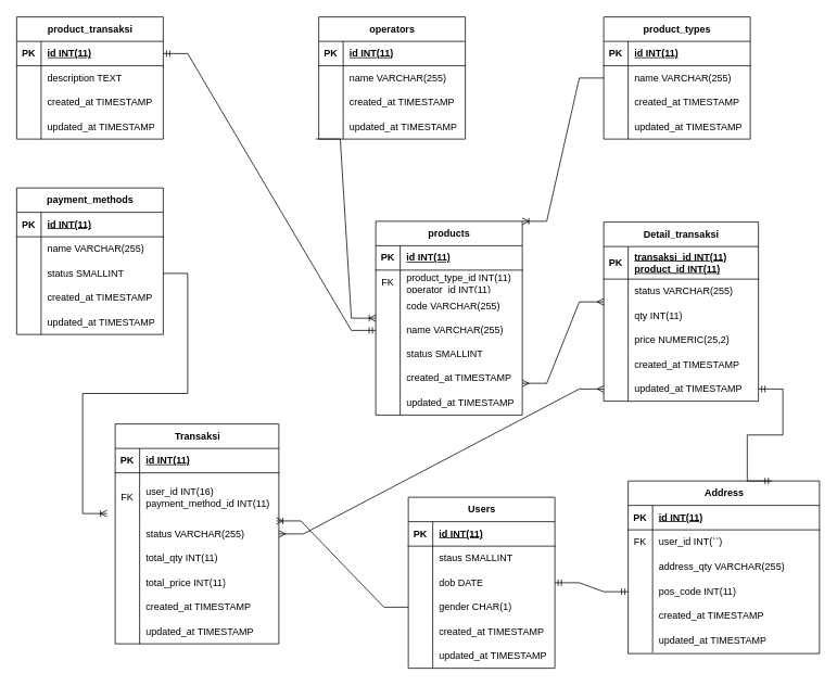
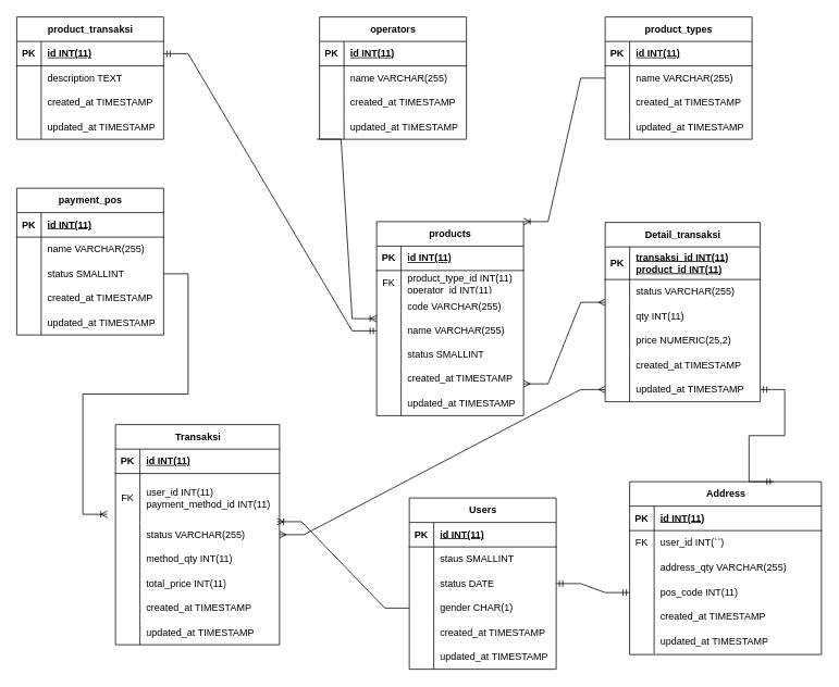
- <mxCell id="85" value="payment_methods" style="shape=table;startSize=30;container=1;collapsible=1;childLayout=tableLayout;fixedRows=1;rowLines=0;fontStyle=1;align=center;resizeLast=1;html=1;" vertex="1" parent="1"><mxGeometry x="20" y="230" width="180" height="180" as="geometry" /></mxCell>
+ <mxCell id="85" value="payment_pos" style="shape=table;startSize=30;container=1;collapsible=1;childLayout=tableLayout;fixedRows=1;rowLines=0;fontStyle=1;align=center;resizeLast=1;html=1;" vertex="1" parent="1"><mxGeometry x="20" y="230" width="180" height="180" as="geometry" /></mxCell>
- <mxCell id="142" value="user_id INT(16)&lt;br&gt;payment_method_id INT(11)" style="shape=partialRectangle;connectable=0;fillColor=none;top=0;left=0;bottom=0;right=0;align=left;spacingLeft=6;overflow=hidden;whiteSpace=wrap;html=1;" vertex="1" parent="140"><mxGeometry x="30" width="171" height="60" as="geometry"><mxRectangle width="171" height="60" as="alternateBounds" /></mxGeometry></mxCell>
+ <mxCell id="142" value="user_id INT(11)&lt;br&gt;payment_method_id INT(11)" style="shape=partialRectangle;connectable=0;fillColor=none;top=0;left=0;bottom=0;right=0;align=left;spacingLeft=6;overflow=hidden;whiteSpace=wrap;html=1;" vertex="1" parent="140"><mxGeometry x="30" width="171" height="60" as="geometry"><mxRectangle width="171" height="60" as="alternateBounds" /></mxGeometry></mxCell>
- <mxCell id="148" value="total_qty INT(11)" style="shape=partialRectangle;connectable=0;fillColor=none;top=0;left=0;bottom=0;right=0;align=left;spacingLeft=6;overflow=hidden;whiteSpace=wrap;html=1;" vertex="1" parent="146"><mxGeometry x="30" width="171" height="30" as="geometry"><mxRectangle width="171" height="30" as="alternateBounds" /></mxGeometry></mxCell>
+ <mxCell id="148" value="method_qty INT(11)" style="shape=partialRectangle;connectable=0;fillColor=none;top=0;left=0;bottom=0;right=0;align=left;spacingLeft=6;overflow=hidden;whiteSpace=wrap;html=1;" vertex="1" parent="146"><mxGeometry x="30" width="171" height="30" as="geometry"><mxRectangle width="171" height="30" as="alternateBounds" /></mxGeometry></mxCell>
- <mxCell id="56" value="dob DATE" style="shape=partialRectangle;connectable=0;fillColor=none;top=0;left=0;bottom=0;right=0;align=left;spacingLeft=6;overflow=hidden;whiteSpace=wrap;html=1;" vertex="1" parent="54"><mxGeometry x="30" width="150" height="30" as="geometry"><mxRectangle width="150" height="30" as="alternateBounds" /></mxGeometry></mxCell>
+ <mxCell id="56" value="status DATE" style="shape=partialRectangle;connectable=0;fillColor=none;top=0;left=0;bottom=0;right=0;align=left;spacingLeft=6;overflow=hidden;whiteSpace=wrap;html=1;" vertex="1" parent="54"><mxGeometry x="30" width="150" height="30" as="geometry"><mxRectangle width="150" height="30" as="alternateBounds" /></mxGeometry></mxCell>
